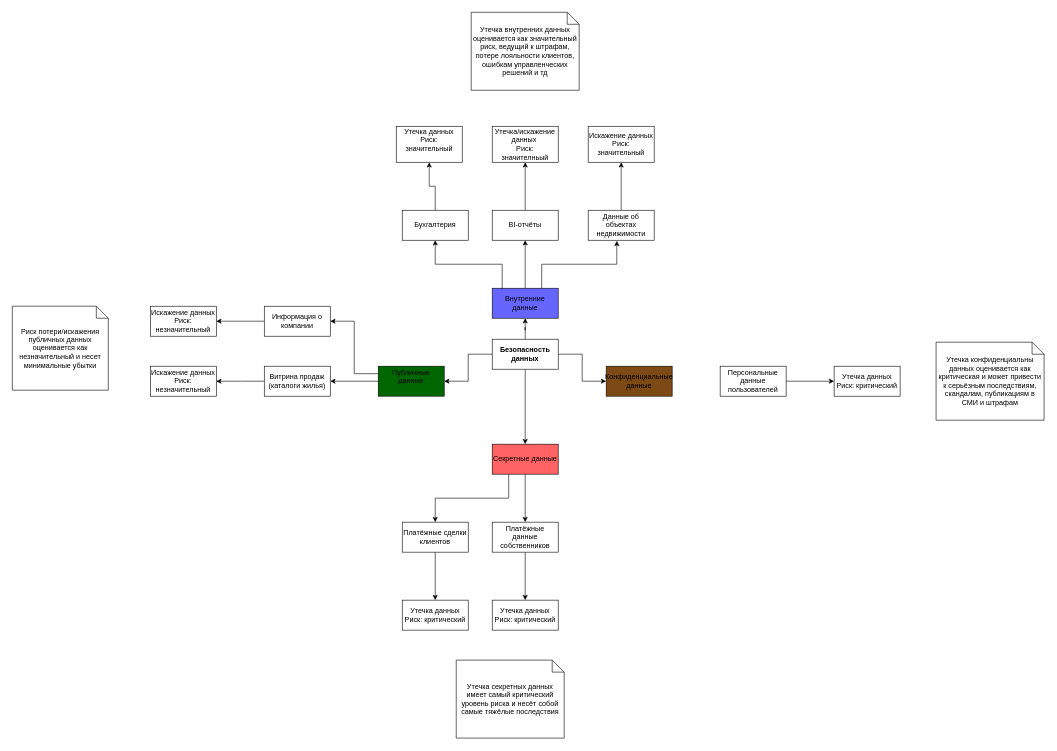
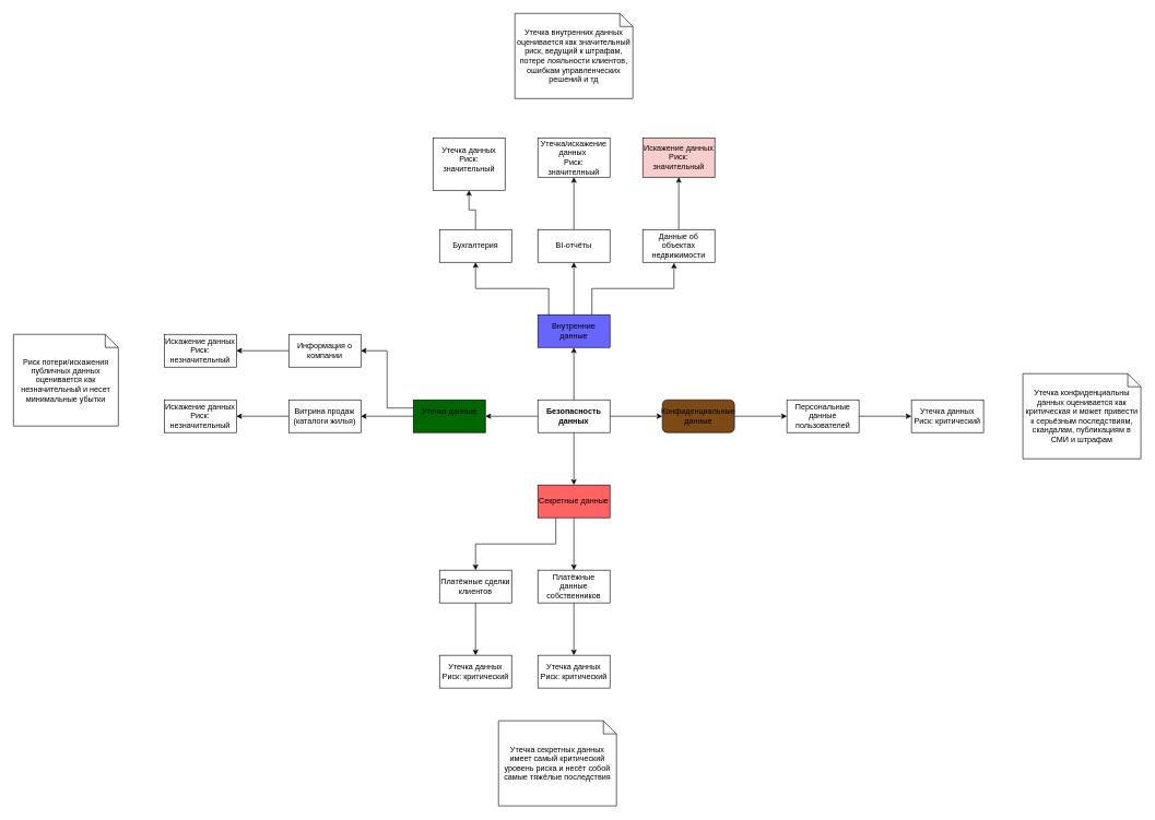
- <mxCell id="29" value="Утечка данных&lt;br&gt;Риск: значительный&lt;div&gt;&lt;br&gt;&lt;/div&gt;" style="html=1;whiteSpace=wrap;" vertex="1" parent="1"><mxGeometry x="660" y="210" width="110" height="60" as="geometry" /></mxCell>
+ <mxCell id="29" value="Утечка данных&lt;br&gt;Риск: значительный&lt;div&gt;&lt;br&gt;&lt;/div&gt;" style="html=1;whiteSpace=wrap;" vertex="1" parent="1"><mxGeometry x="660" y="210" width="110" height="80" as="geometry" /></mxCell>
- <mxCell id="31" value="Искажение данных&lt;br&gt;Риск: значительный" style="html=1;whiteSpace=wrap;" vertex="1" parent="1"><mxGeometry x="980" y="210" width="110" height="60" as="geometry" /></mxCell>
+ <mxCell id="31" value="Искажение данных&lt;br&gt;Риск: значительный" style="html=1;whiteSpace=wrap;fillColor=#f8cecc;" vertex="1" parent="1"><mxGeometry x="980" y="210" width="110" height="60" as="geometry" /></mxCell>
- <mxCell id="6" value="&lt;b&gt;Безопасность данных&lt;/b&gt;" style="html=1;whiteSpace=wrap;fillColor=#FFFFFF;" vertex="1" parent="1"><mxGeometry x="820" y="565" width="110" height="50" as="geometry" /></mxCell>
+ <mxCell id="6" value="&lt;b&gt;Безопасность данных&lt;/b&gt;" style="html=1;whiteSpace=wrap;fillColor=#FFFFFF;" vertex="1" parent="1"><mxGeometry x="820" y="610" width="110" height="50" as="geometry" /></mxCell>
- <mxCell id="12" value="Публичные данные&lt;div&gt;&lt;br&gt;&lt;/div&gt;" style="html=1;whiteSpace=wrap;fillColor=#006600;" vertex="1" parent="1"><mxGeometry x="630" y="610" width="110" height="50" as="geometry" /></mxCell>
+ <mxCell id="12" value="Утечка данные&lt;div&gt;&lt;br&gt;&lt;/div&gt;" style="html=1;whiteSpace=wrap;fillColor=#006600;" vertex="1" parent="1"><mxGeometry x="630" y="610" width="110" height="50" as="geometry" /></mxCell>
- <mxCell id="8" value="Конфиденциальные данные" style="html=1;whiteSpace=wrap;fillColor=#7D4914;" vertex="1" parent="1"><mxGeometry x="1010" y="610" width="110" height="50" as="geometry" /></mxCell>
+ <mxCell id="8" value="Конфиденциальные данные" style="html=1;whiteSpace=wrap;fillColor=#7D4914;rounded=1;" vertex="1" parent="1"><mxGeometry x="1010" y="610" width="110" height="50" as="geometry" /></mxCell>
+ <mxCell id="7" value="" style="edgeStyle=orthogonalEdgeStyle;rounded=0;orthogonalLoop=1;jettySize=auto;html=1;" edge="1" parent="1" source="8" target="19"><mxGeometry relative="1" as="geometry" /></mxCell>
